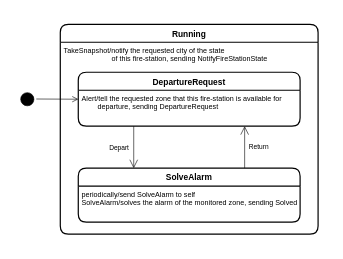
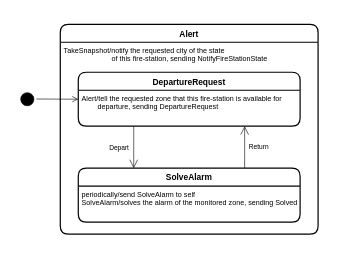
- <mxCell id="3" value="Running" style="swimlane;childLayout=stackLayout;horizontal=1;startSize=30;horizontalStack=0;rounded=1;fontSize=14;fontStyle=1;strokeWidth=2;resizeParent=0;resizeLast=1;shadow=0;dashed=0;align=center;" parent="1" vertex="1"><mxGeometry x="100" y="40" width="430" height="350" as="geometry"><mxRectangle x="290" y="300" width="100" height="30" as="alternateBounds" /></mxGeometry></mxCell>
+ <mxCell id="3" value="Alert" style="swimlane;childLayout=stackLayout;horizontal=1;startSize=30;horizontalStack=0;rounded=1;fontSize=14;fontStyle=1;strokeWidth=2;resizeParent=0;resizeLast=1;shadow=0;dashed=0;align=center;" parent="1" vertex="1"><mxGeometry x="100" y="40" width="430" height="350" as="geometry"><mxRectangle x="290" y="300" width="100" height="30" as="alternateBounds" /></mxGeometry></mxCell>
